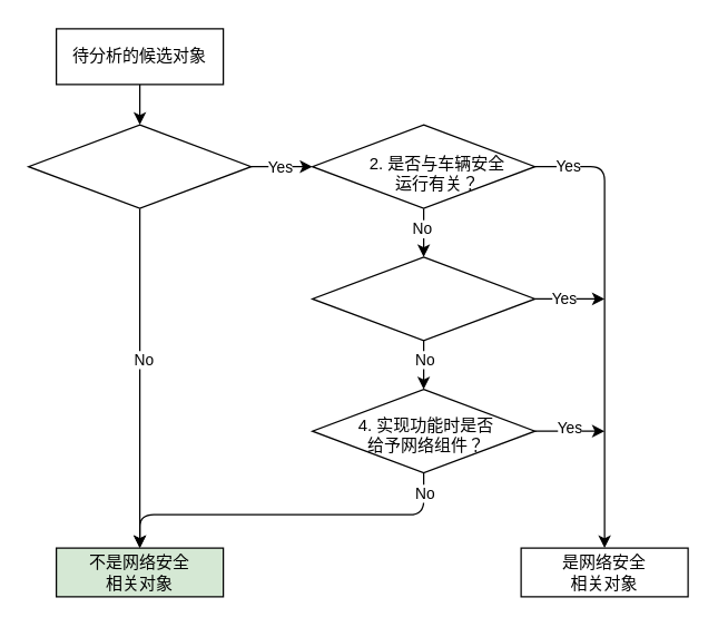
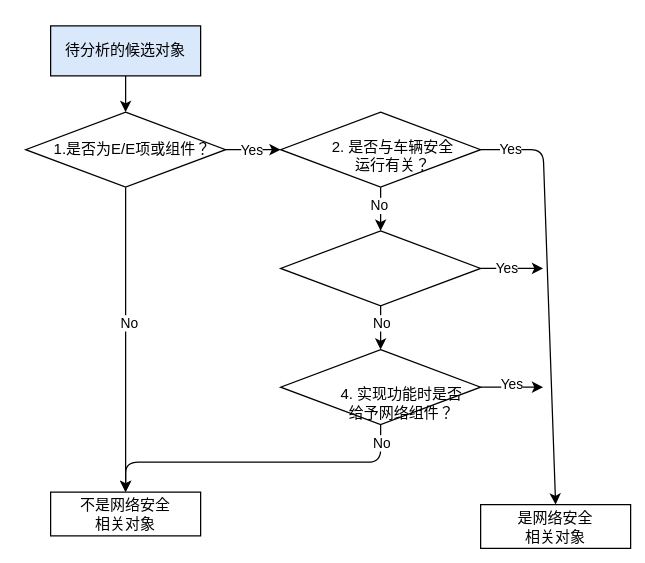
- <mxCell id="3" value="待分析的候选对象" style="rounded=0;whiteSpace=wrap;html=1;" vertex="1" parent="1"><mxGeometry x="40" y="20" width="120" height="40" as="geometry" /></mxCell>
+ <mxCell id="3" value="待分析的候选对象" style="rounded=0;whiteSpace=wrap;html=1;fillColor=#dae8fc;" vertex="1" parent="1"><mxGeometry x="40" y="20" width="120" height="40" as="geometry" /></mxCell>
+ <mxCell id="10" value="&lt;span&gt;1.是否为E/E项或组件？&lt;/span&gt;" style="text;html=1;align=center;verticalAlign=middle;resizable=0;points=[];autosize=1;strokeColor=none;fillColor=none;" vertex="1" parent="1"><mxGeometry x="35" y="109" width="140" height="20" as="geometry" /></mxCell>
- <mxCell id="27" value="4. 实现功能时是否给予网络组件？" style="text;html=1;strokeColor=none;fillColor=none;align=center;verticalAlign=middle;whiteSpace=wrap;rounded=0;" vertex="1" parent="1"><mxGeometry x="251" y="297" width="110" height="30" as="geometry" /></mxCell>
+ <mxCell id="27" value="4. 实现功能时是否给予网络组件？" style="text;html=1;strokeColor=none;fillColor=none;align=center;verticalAlign=middle;whiteSpace=wrap;rounded=0;" vertex="1" parent="1"><mxGeometry x="266" y="307" width="110" height="30" as="geometry" /></mxCell>
- <mxCell id="9" value="不是网络安全&lt;br&gt;相关对象" style="whiteSpace=wrap;html=1;rounded=0;fillColor=#d5e8d4;" vertex="1" parent="1"><mxGeometry x="40" y="393" width="120" height="35" as="geometry" /></mxCell>
+ <mxCell id="9" value="不是网络安全&lt;br&gt;相关对象" style="whiteSpace=wrap;html=1;rounded=0;" vertex="1" parent="1"><mxGeometry x="40" y="393" width="120" height="35" as="geometry" /></mxCell>
- <mxCell id="28" value="是网络安全&lt;br&gt;相关对象" style="whiteSpace=wrap;html=1;rounded=0;" vertex="1" parent="1"><mxGeometry x="374" y="393" width="120" height="35" as="geometry" /></mxCell>
+ <mxCell id="28" value="是网络安全&lt;br&gt;相关对象" style="whiteSpace=wrap;html=1;rounded=0;" vertex="1" parent="1"><mxGeometry x="384" y="403" width="120" height="35" as="geometry" /></mxCell>
